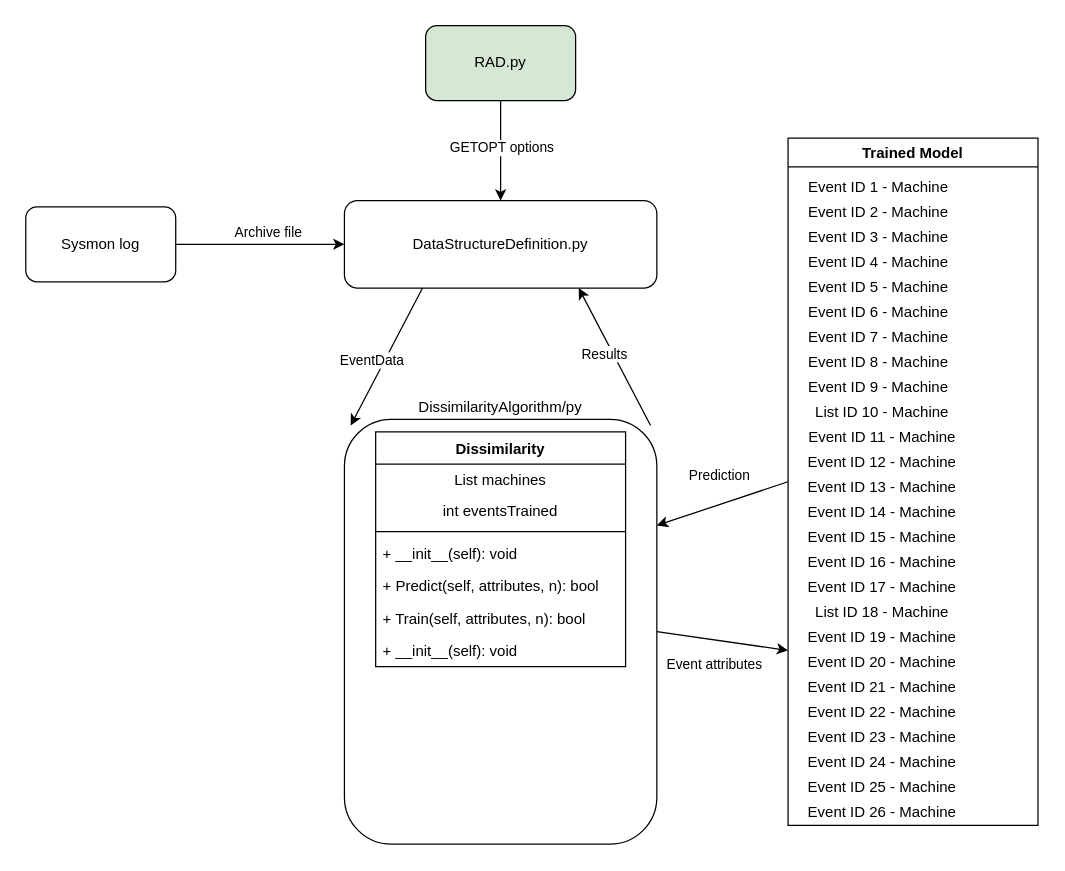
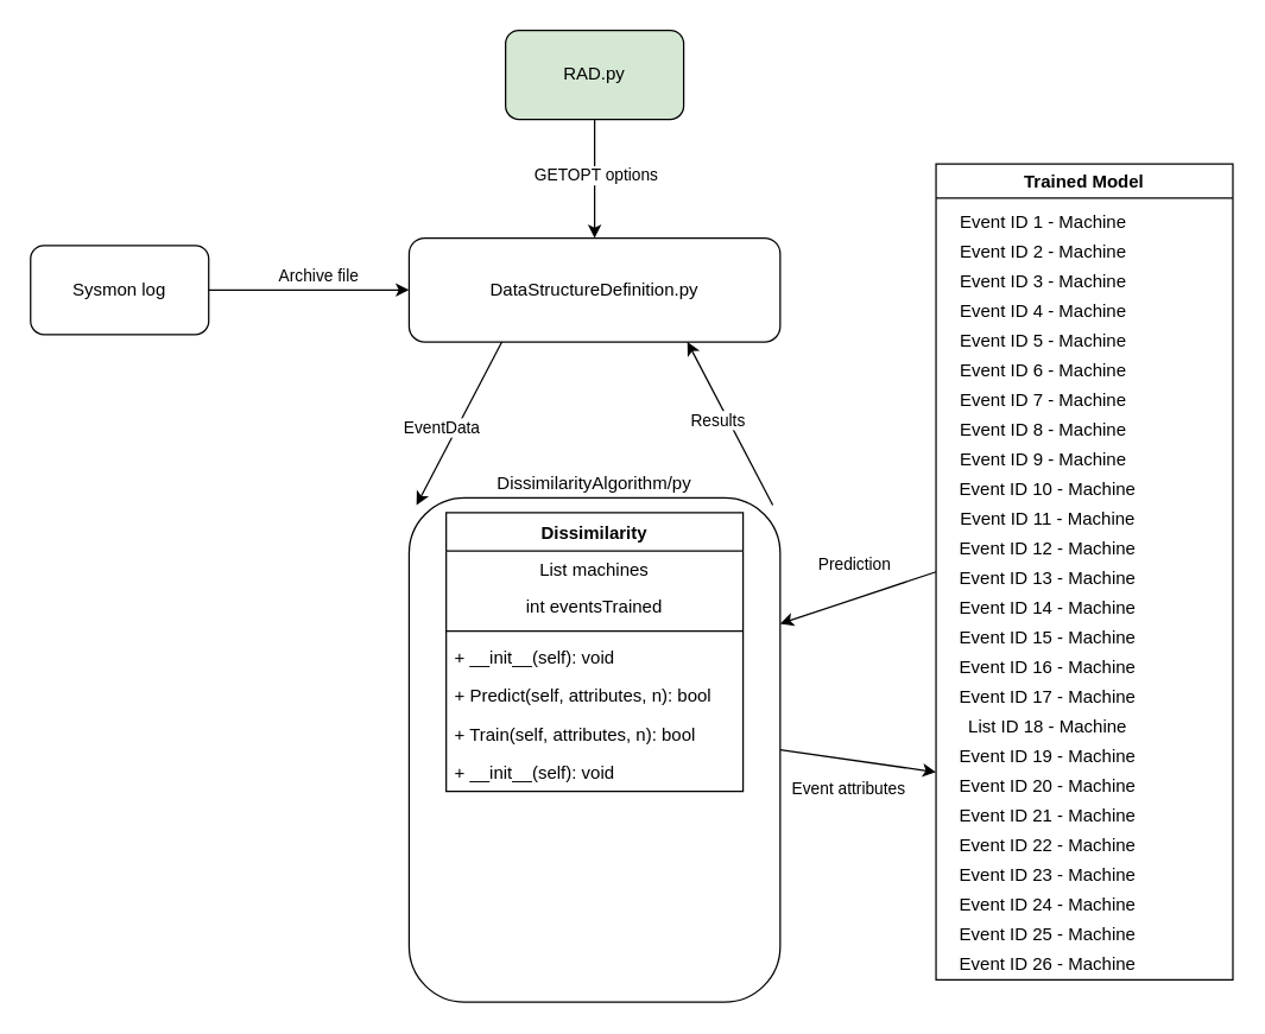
- <mxCell id="23" value="List ID 10 - Machine" style="text;html=1;align=center;verticalAlign=middle;resizable=0;points=[];autosize=1;strokeColor=none;fillColor=none;" parent="13" vertex="1"><mxGeometry x="10" y="210" width="130" height="20" as="geometry" /></mxCell>
+ <mxCell id="23" value="Event ID 10 - Machine" style="text;html=1;align=center;verticalAlign=middle;resizable=0;points=[];autosize=1;strokeColor=none;fillColor=none;" parent="13" vertex="1"><mxGeometry x="10" y="210" width="130" height="20" as="geometry" /></mxCell>
